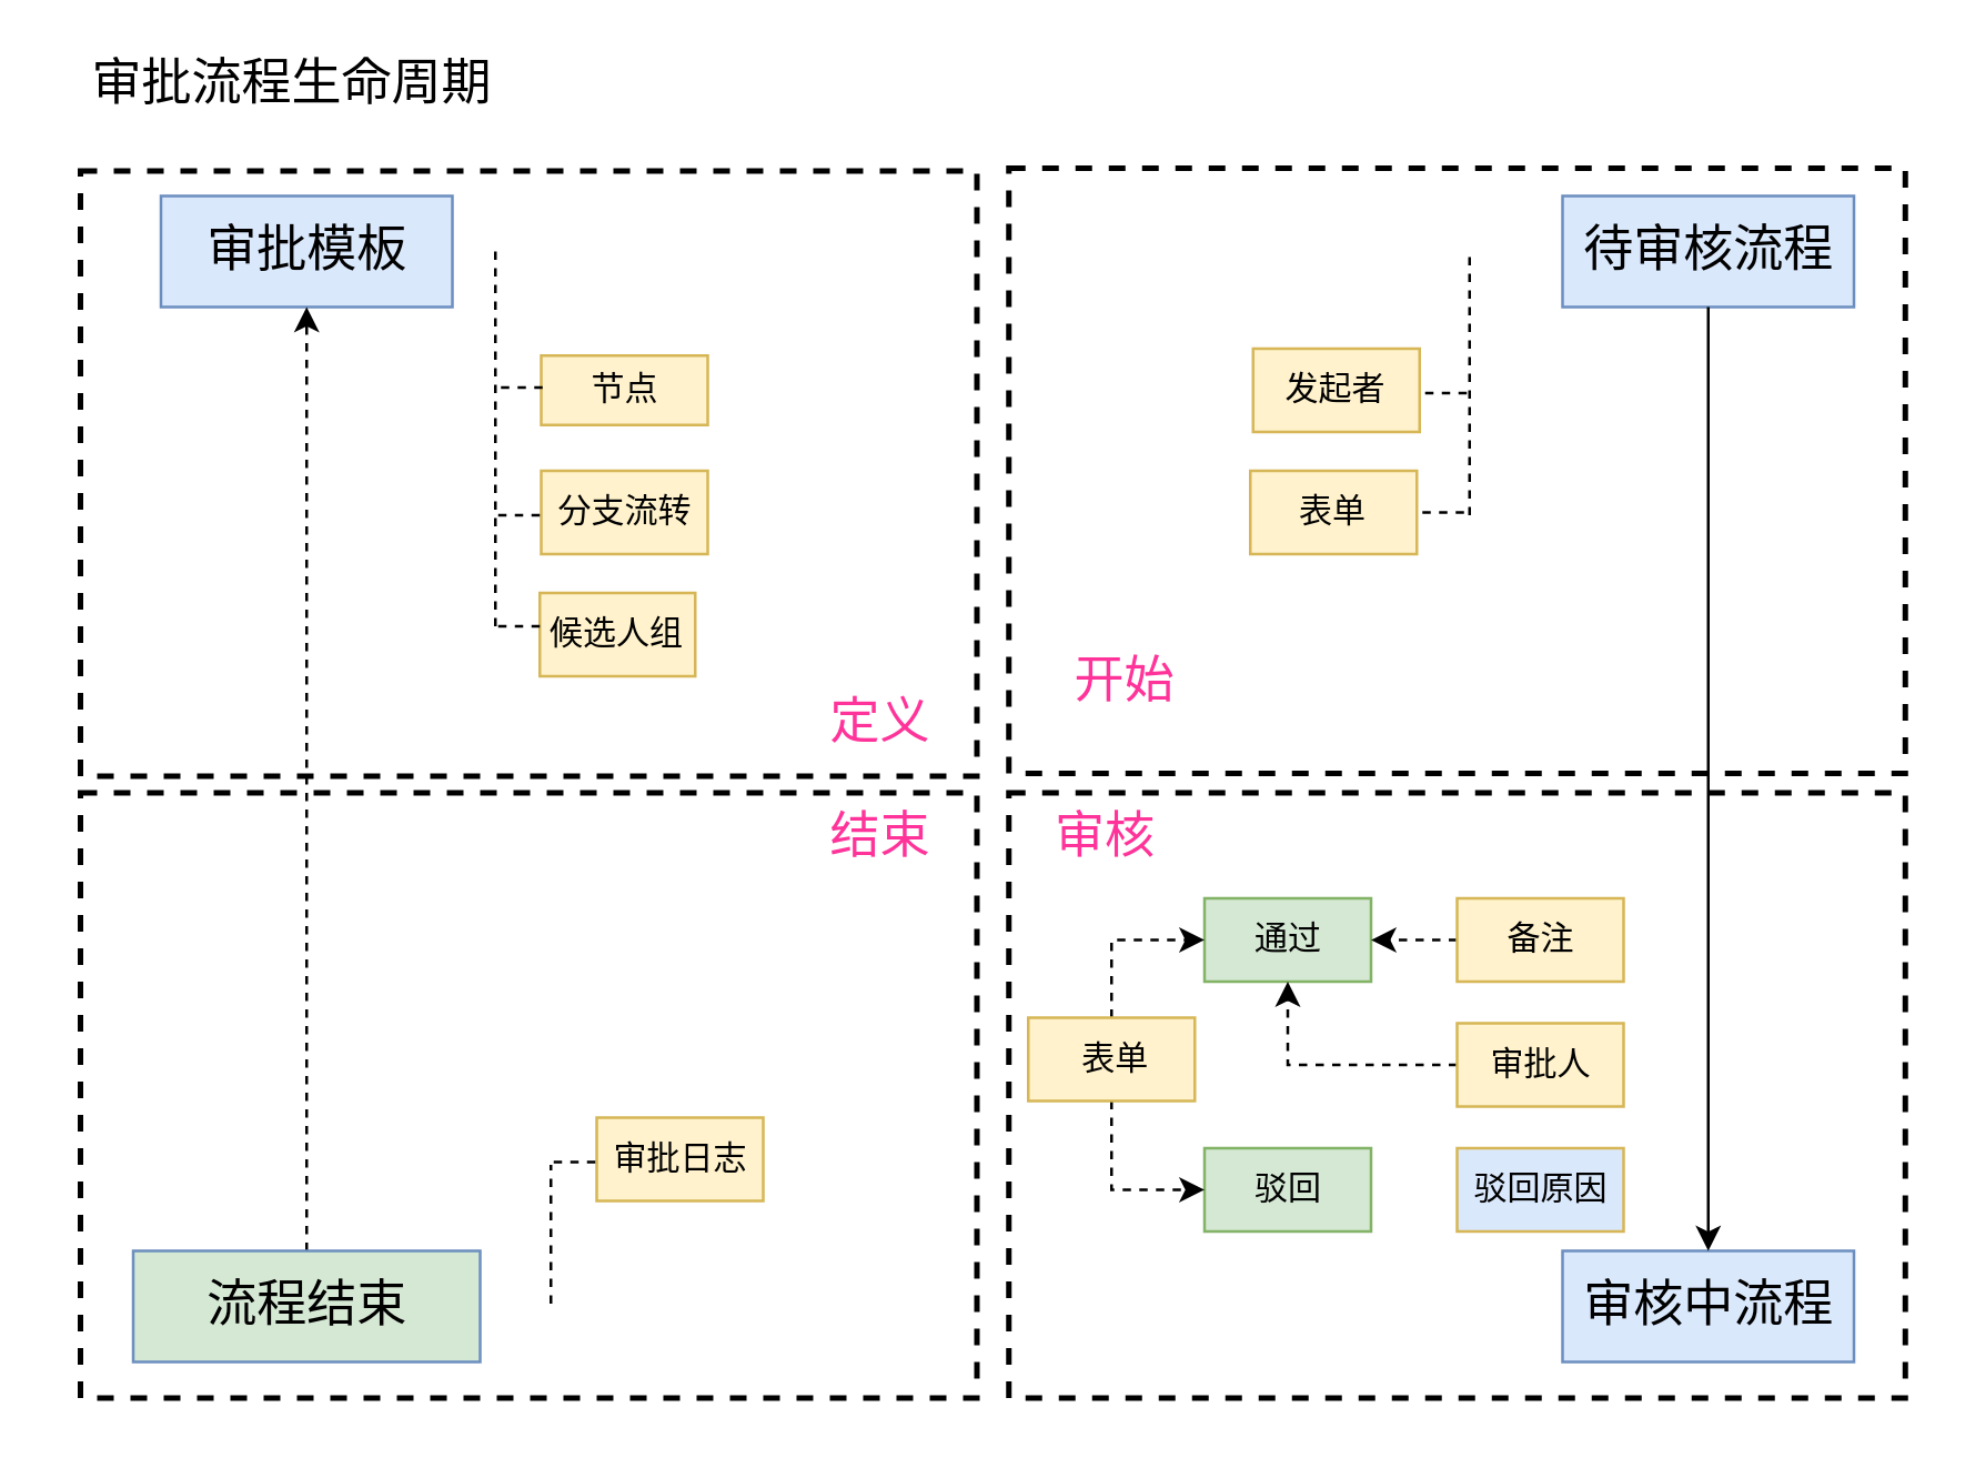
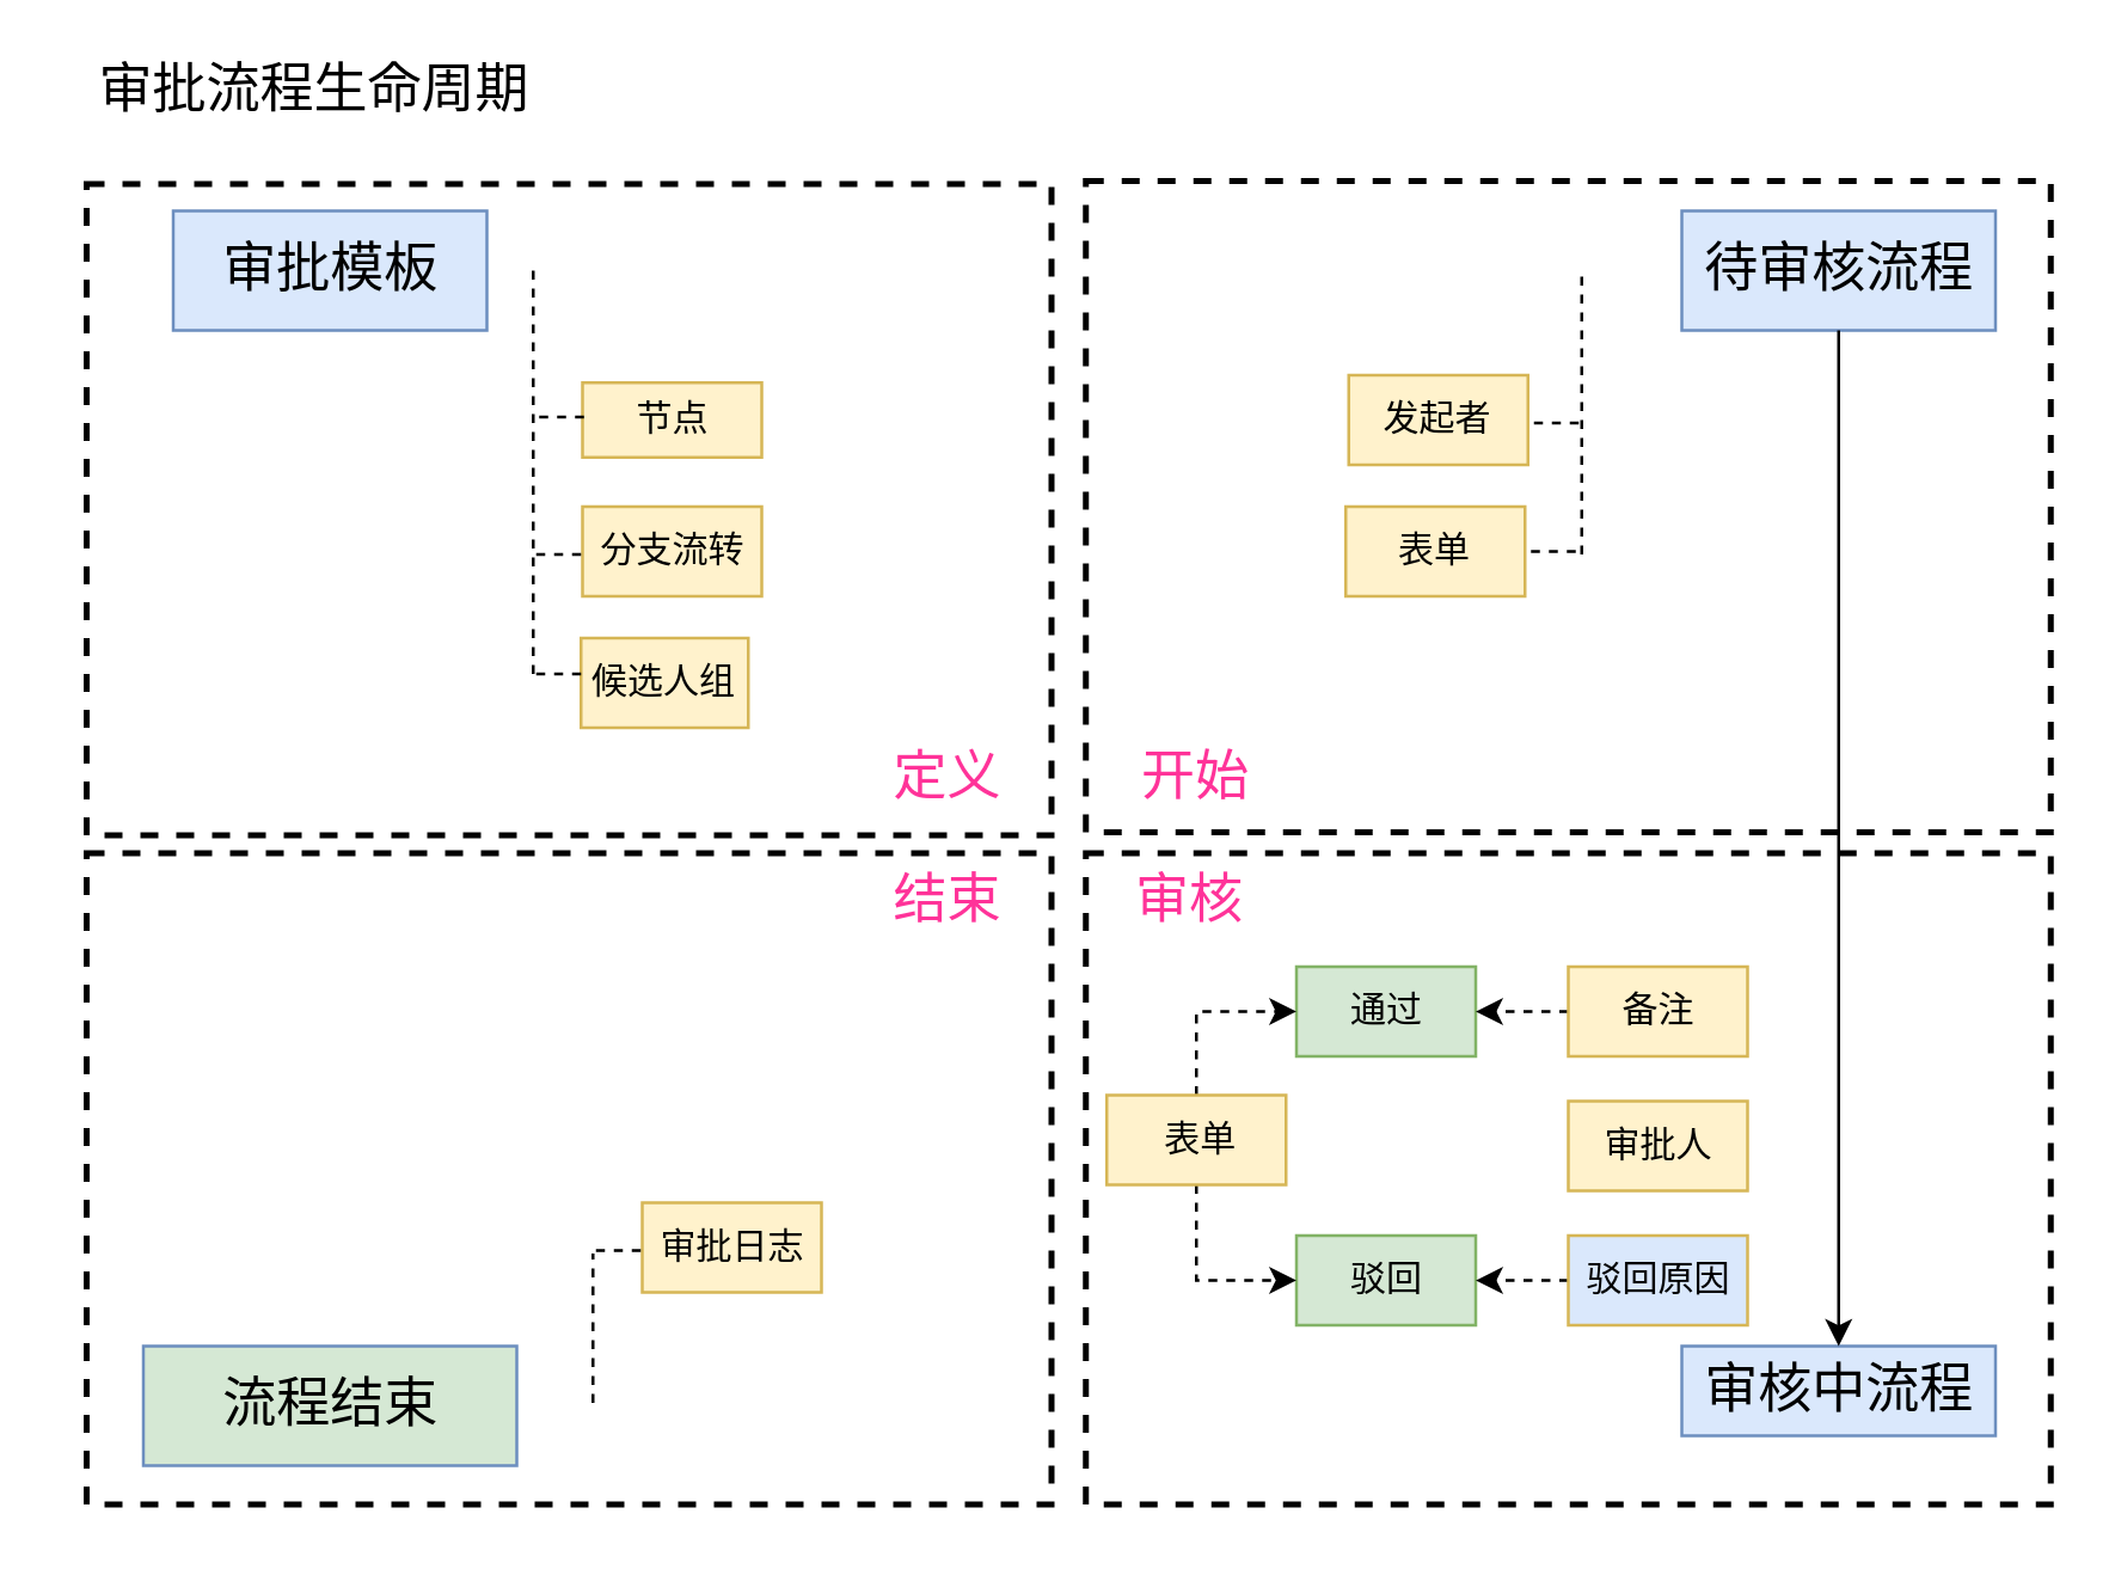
- <mxCell id="33" value="&lt;span style=&quot;font-size: 18px&quot;&gt;&lt;font color=&quot;#ff3399&quot;&gt;开始&lt;/font&gt;&lt;/span&gt;" style="text;html=1;strokeColor=none;fillColor=none;align=center;verticalAlign=middle;whiteSpace=wrap;rounded=0;" parent="1" vertex="1"><mxGeometry x="370" y="235" width="70" height="20" as="geometry" /></mxCell>
+ <mxCell id="33" value="&lt;span style=&quot;font-size: 18px&quot;&gt;&lt;font color=&quot;#ff3399&quot;&gt;开始&lt;/font&gt;&lt;/span&gt;" style="text;html=1;strokeColor=none;fillColor=none;align=center;verticalAlign=middle;whiteSpace=wrap;rounded=0;" parent="1" vertex="1"><mxGeometry x="365" y="250" width="70" height="20" as="geometry" /></mxCell>
- <mxCell id="13" value="" style="edgeStyle=orthogonalEdgeStyle;rounded=0;orthogonalLoop=1;jettySize=auto;html=1;dashed=1;" parent="1" source="14" target="10" edge="1"><mxGeometry relative="1" as="geometry"><mxPoint x="110" y="344" as="targetPoint" /></mxGeometry></mxCell>
- <mxCell id="26" style="edgeStyle=orthogonalEdgeStyle;rounded=0;orthogonalLoop=1;jettySize=auto;html=1;exitX=0;exitY=0.5;exitDx=0;exitDy=0;entryX=0.5;entryY=1;entryDx=0;entryDy=0;dashed=1;endSize=6;" parent="1" source="27" target="20" edge="1"><mxGeometry relative="1" as="geometry" /></mxCell>
+ <mxCell id="24" style="edgeStyle=orthogonalEdgeStyle;rounded=0;orthogonalLoop=1;jettySize=auto;html=1;exitX=0;exitY=0.5;exitDx=0;exitDy=0;entryX=1;entryY=0.5;entryDx=0;entryDy=0;dashed=1;endSize=6;" parent="1" source="25" target="21" edge="1"><mxGeometry relative="1" as="geometry" /></mxCell>
- <mxCell id="12" value="&lt;span style=&quot;font-size: 18px&quot;&gt;审核中流程&lt;/span&gt;" style="rounded=0;whiteSpace=wrap;html=1;fillColor=#dae8fc;strokeColor=#6c8ebf;" parent="1" vertex="1"><mxGeometry x="562.5" y="450" width="105" height="40" as="geometry" /></mxCell>
+ <mxCell id="12" value="&lt;span style=&quot;font-size: 18px&quot;&gt;审核中流程&lt;/span&gt;" style="rounded=0;whiteSpace=wrap;html=1;fillColor=#dae8fc;strokeColor=#6c8ebf;" parent="1" vertex="1"><mxGeometry x="562.5" y="450" width="105" height="30" as="geometry" /></mxCell>
